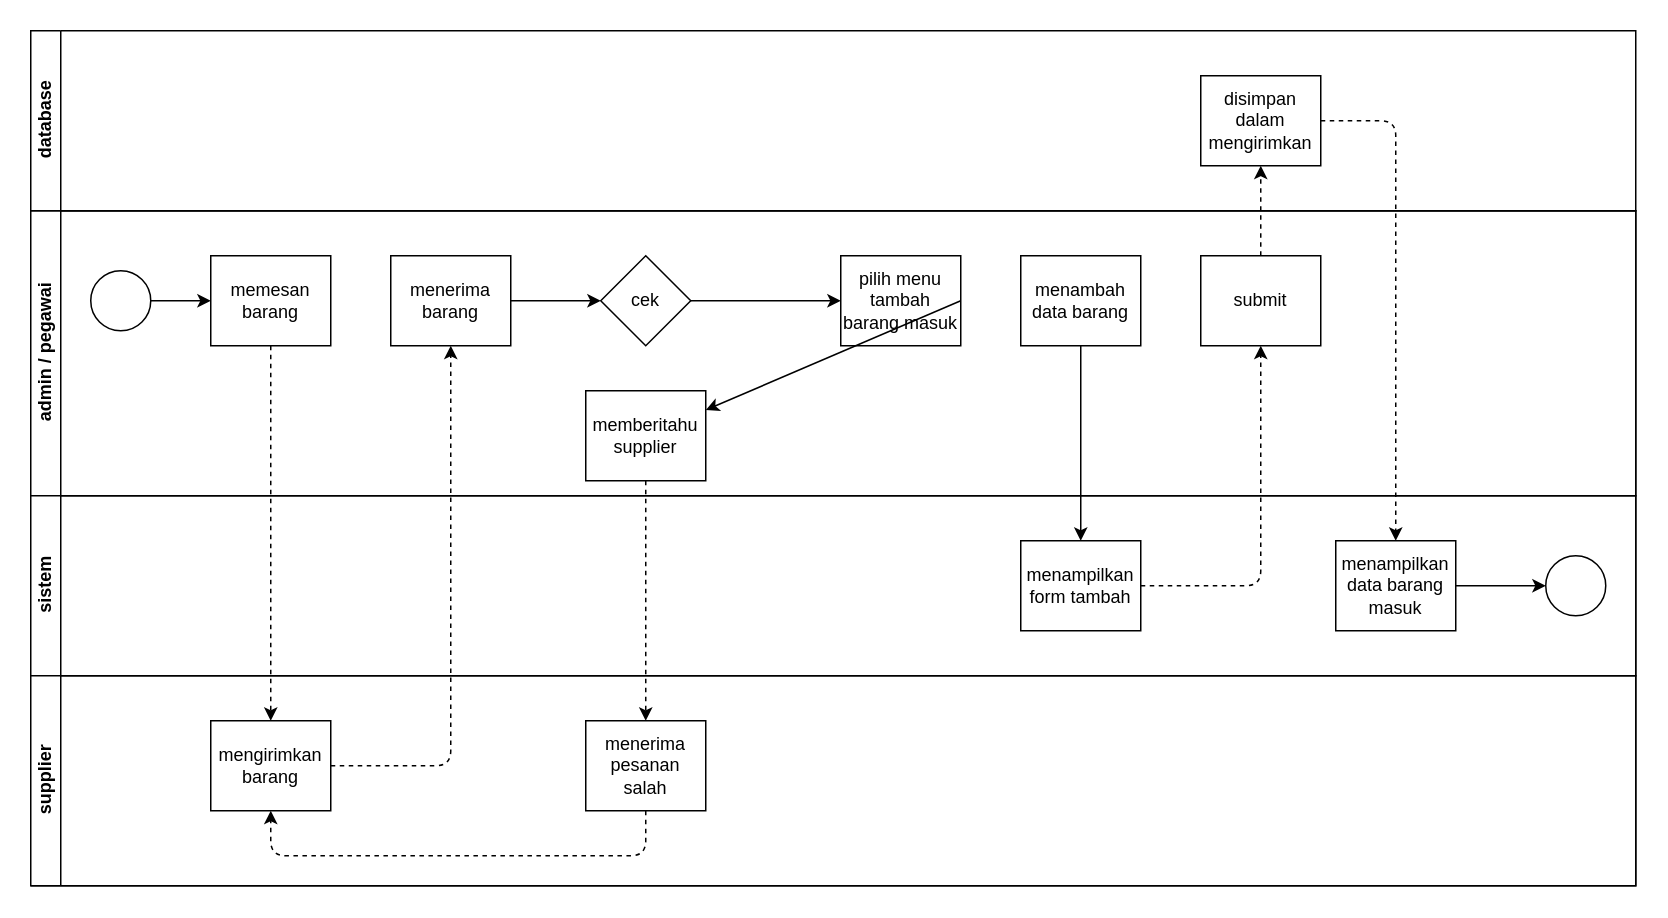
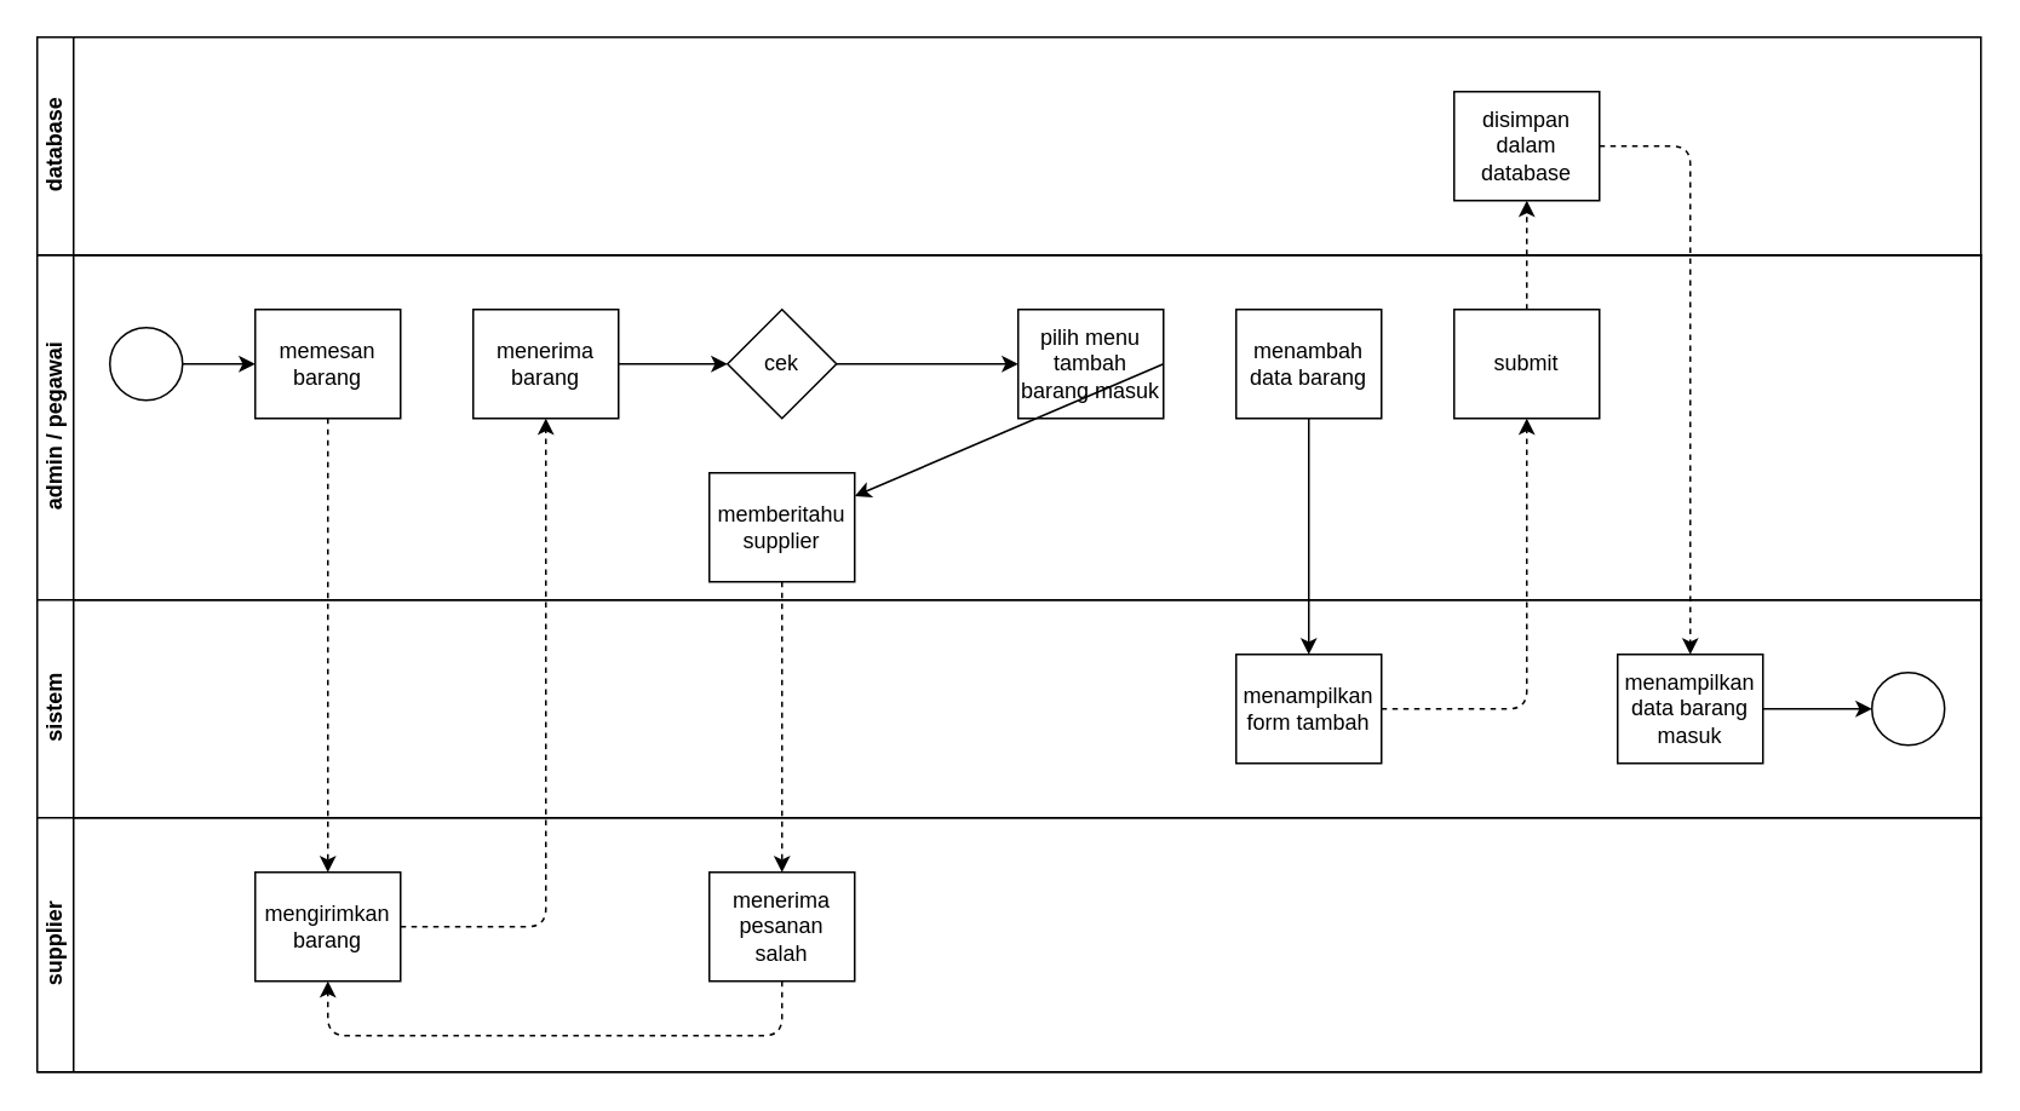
- <mxCell id="32" value="disimpan dalam mengirimkan" style="rounded=0;whiteSpace=wrap;html=1;fontFamily=Helvetica;fontSize=12;fontColor=#000000;align=center;" vertex="1" parent="31"><mxGeometry x="780" y="30" width="80" height="60" as="geometry" /></mxCell>
+ <mxCell id="32" value="disimpan dalam database" style="rounded=0;whiteSpace=wrap;html=1;fontFamily=Helvetica;fontSize=12;fontColor=#000000;align=center;" vertex="1" parent="31"><mxGeometry x="780" y="30" width="80" height="60" as="geometry" /></mxCell>
